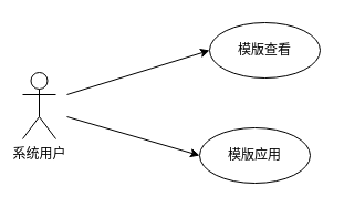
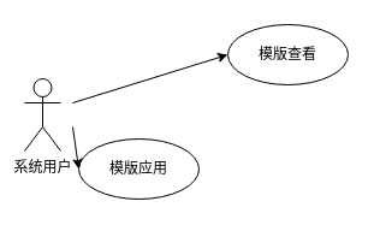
- <mxCell id="4" value="模版应用" style="ellipse;whiteSpace=wrap;html=1;" vertex="1" parent="1"><mxGeometry x="180" y="115" width="100" height="50" as="geometry" /></mxCell>
+ <mxCell id="4" value="模版应用" style="ellipse;whiteSpace=wrap;html=1;" vertex="1" parent="1"><mxGeometry x="65" y="115" width="100" height="50" as="geometry" /></mxCell>
